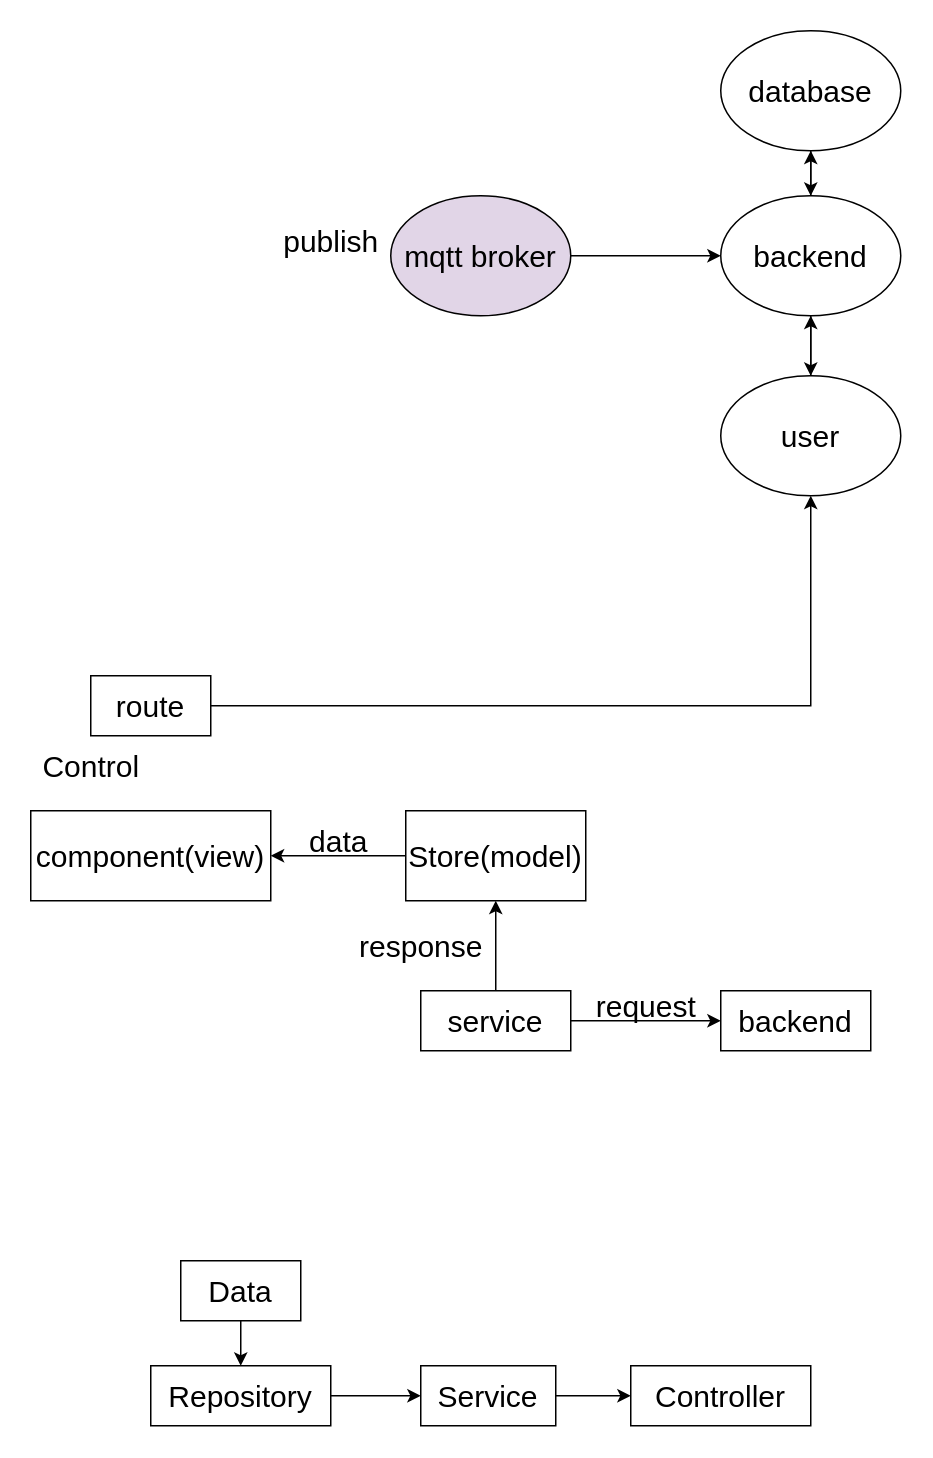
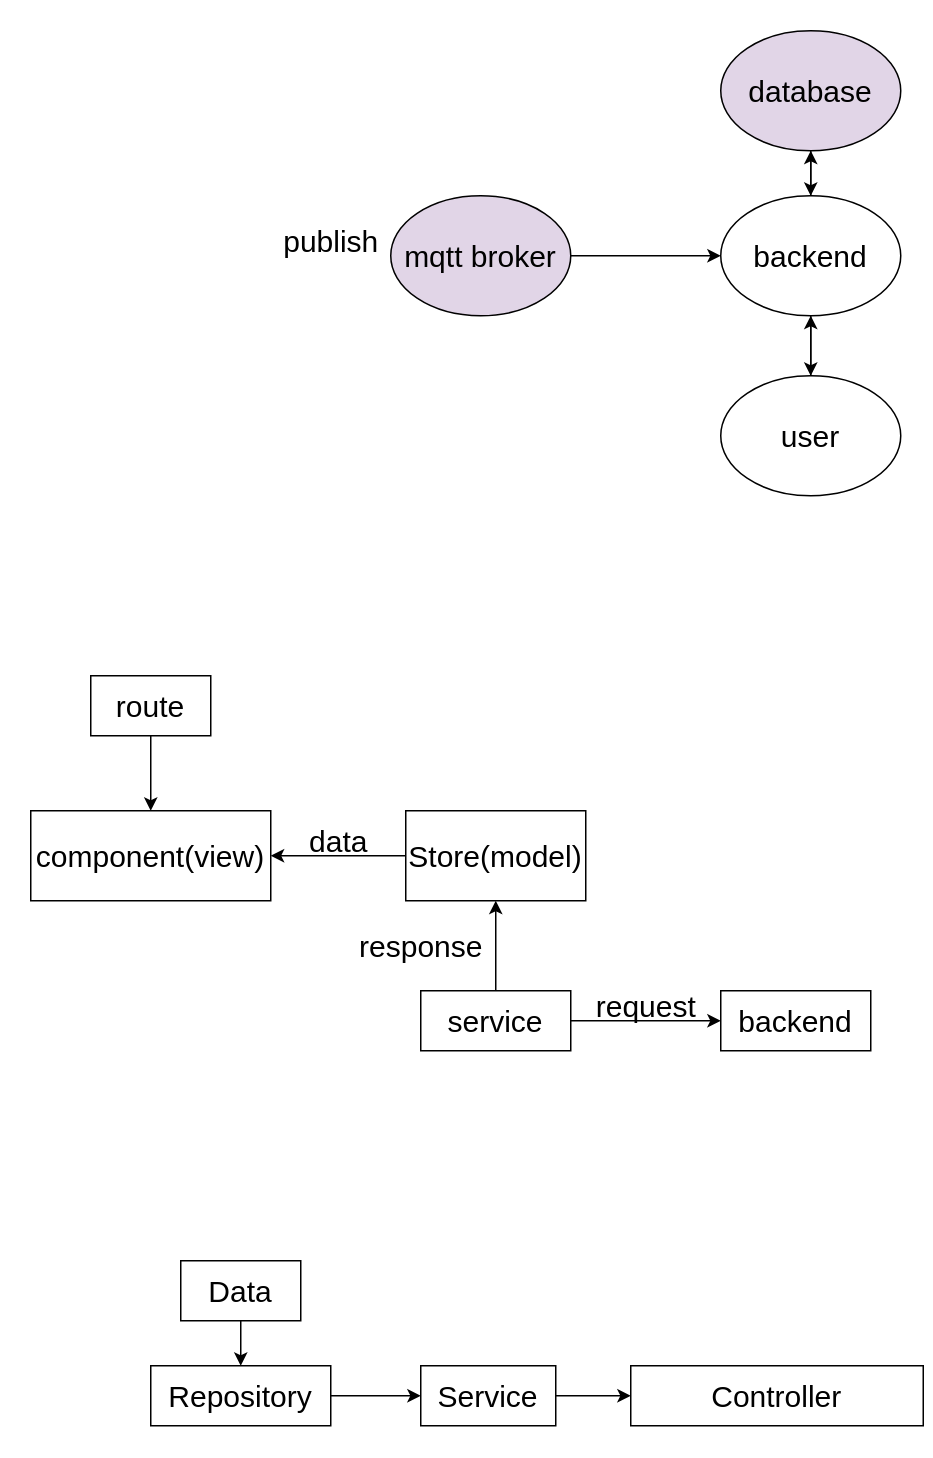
- <mxCell id="11" value="&lt;font style=&quot;font-size: 20px&quot;&gt;database&lt;/font&gt;" style="ellipse;whiteSpace=wrap;html=1;" vertex="1" parent="1"><mxGeometry x="480" y="20" width="120" height="80" as="geometry" /></mxCell>
+ <mxCell id="11" value="&lt;font style=&quot;font-size: 20px&quot;&gt;database&lt;/font&gt;" style="ellipse;whiteSpace=wrap;html=1;fillColor=#e1d5e7;" vertex="1" parent="1"><mxGeometry x="480" y="20" width="120" height="80" as="geometry" /></mxCell>
- <mxCell id="13" value="" style="edgeStyle=orthogonalEdgeStyle;rounded=0;orthogonalLoop=1;jettySize=auto;html=1;" edge="1" parent="1" source="14" target="8"><mxGeometry relative="1" as="geometry" /></mxCell>
+ <mxCell id="13" value="" style="edgeStyle=orthogonalEdgeStyle;rounded=0;orthogonalLoop=1;jettySize=auto;html=1;" edge="1" parent="1" source="14" target="12"><mxGeometry relative="1" as="geometry" /></mxCell>
- <mxCell id="20" value="&lt;font style=&quot;font-size: 20px&quot;&gt;Control&lt;/font&gt;" style="text;html=1;align=center;verticalAlign=middle;resizable=0;points=[];autosize=1;strokeColor=none;" vertex="1" parent="1"><mxGeometry x="20" y="500" width="80" height="20" as="geometry" /></mxCell>
- <mxCell id="25" value="&lt;font style=&quot;font-size: 20px&quot;&gt;Controller&lt;/font&gt;" style="rounded=0;whiteSpace=wrap;html=1;" vertex="1" parent="1"><mxGeometry x="420" y="910" width="120" height="40" as="geometry" /></mxCell>
+ <mxCell id="25" value="&lt;font style=&quot;font-size: 20px&quot;&gt;Controller&lt;/font&gt;" style="rounded=0;whiteSpace=wrap;html=1;" vertex="1" parent="1"><mxGeometry x="420" y="910" width="195" height="40" as="geometry" /></mxCell>
